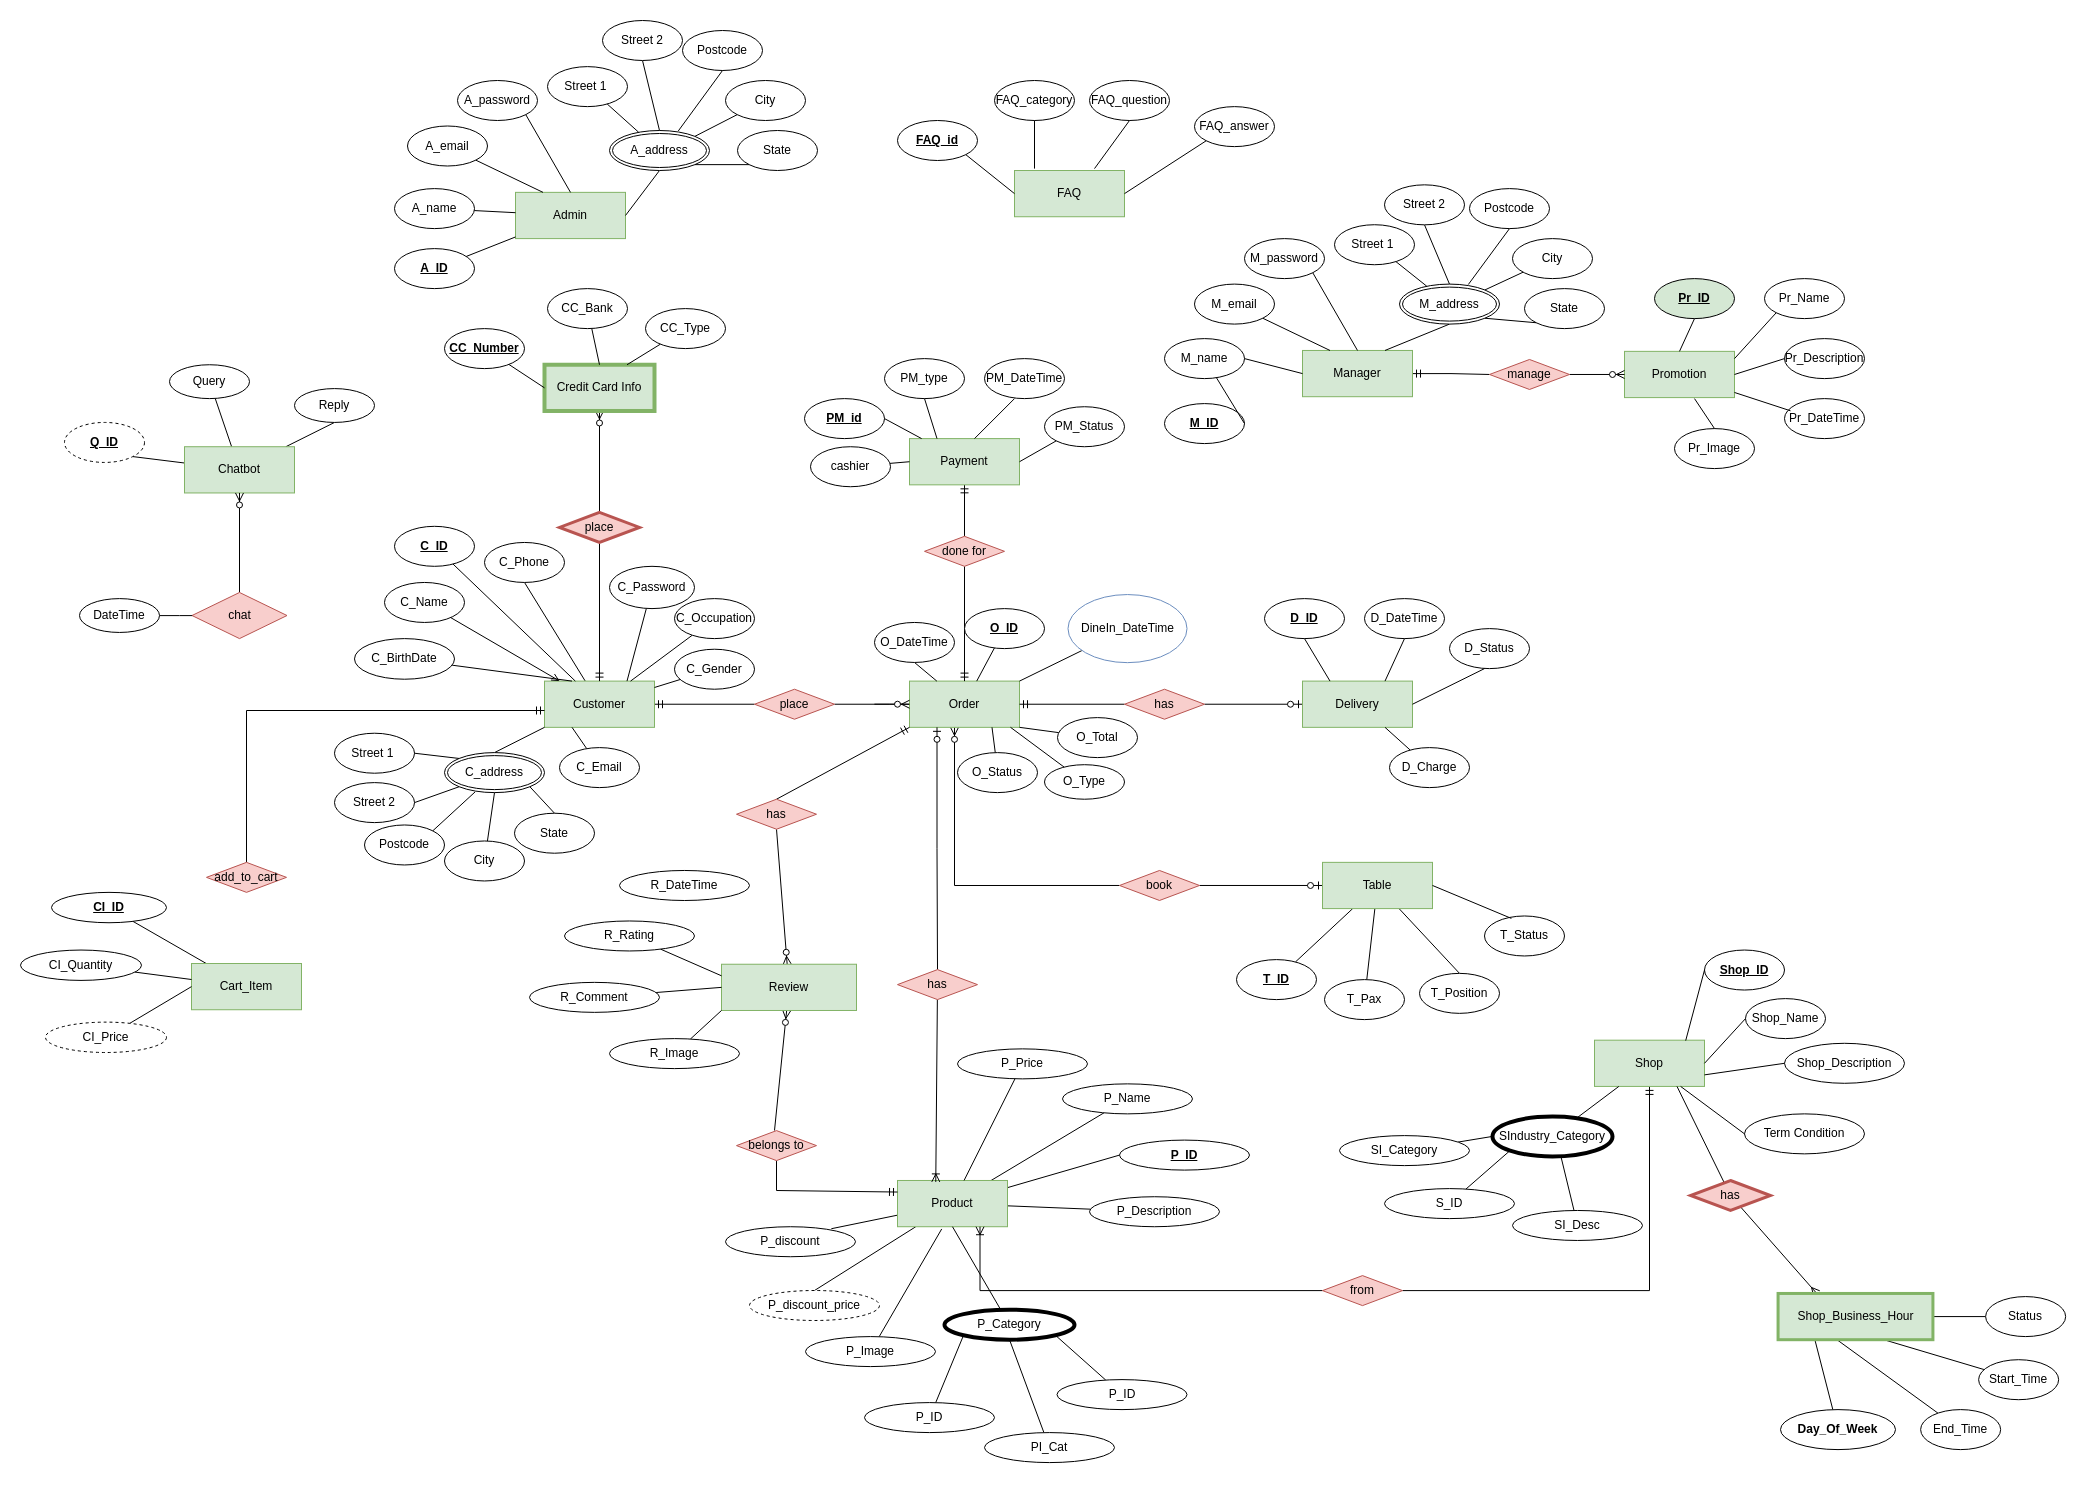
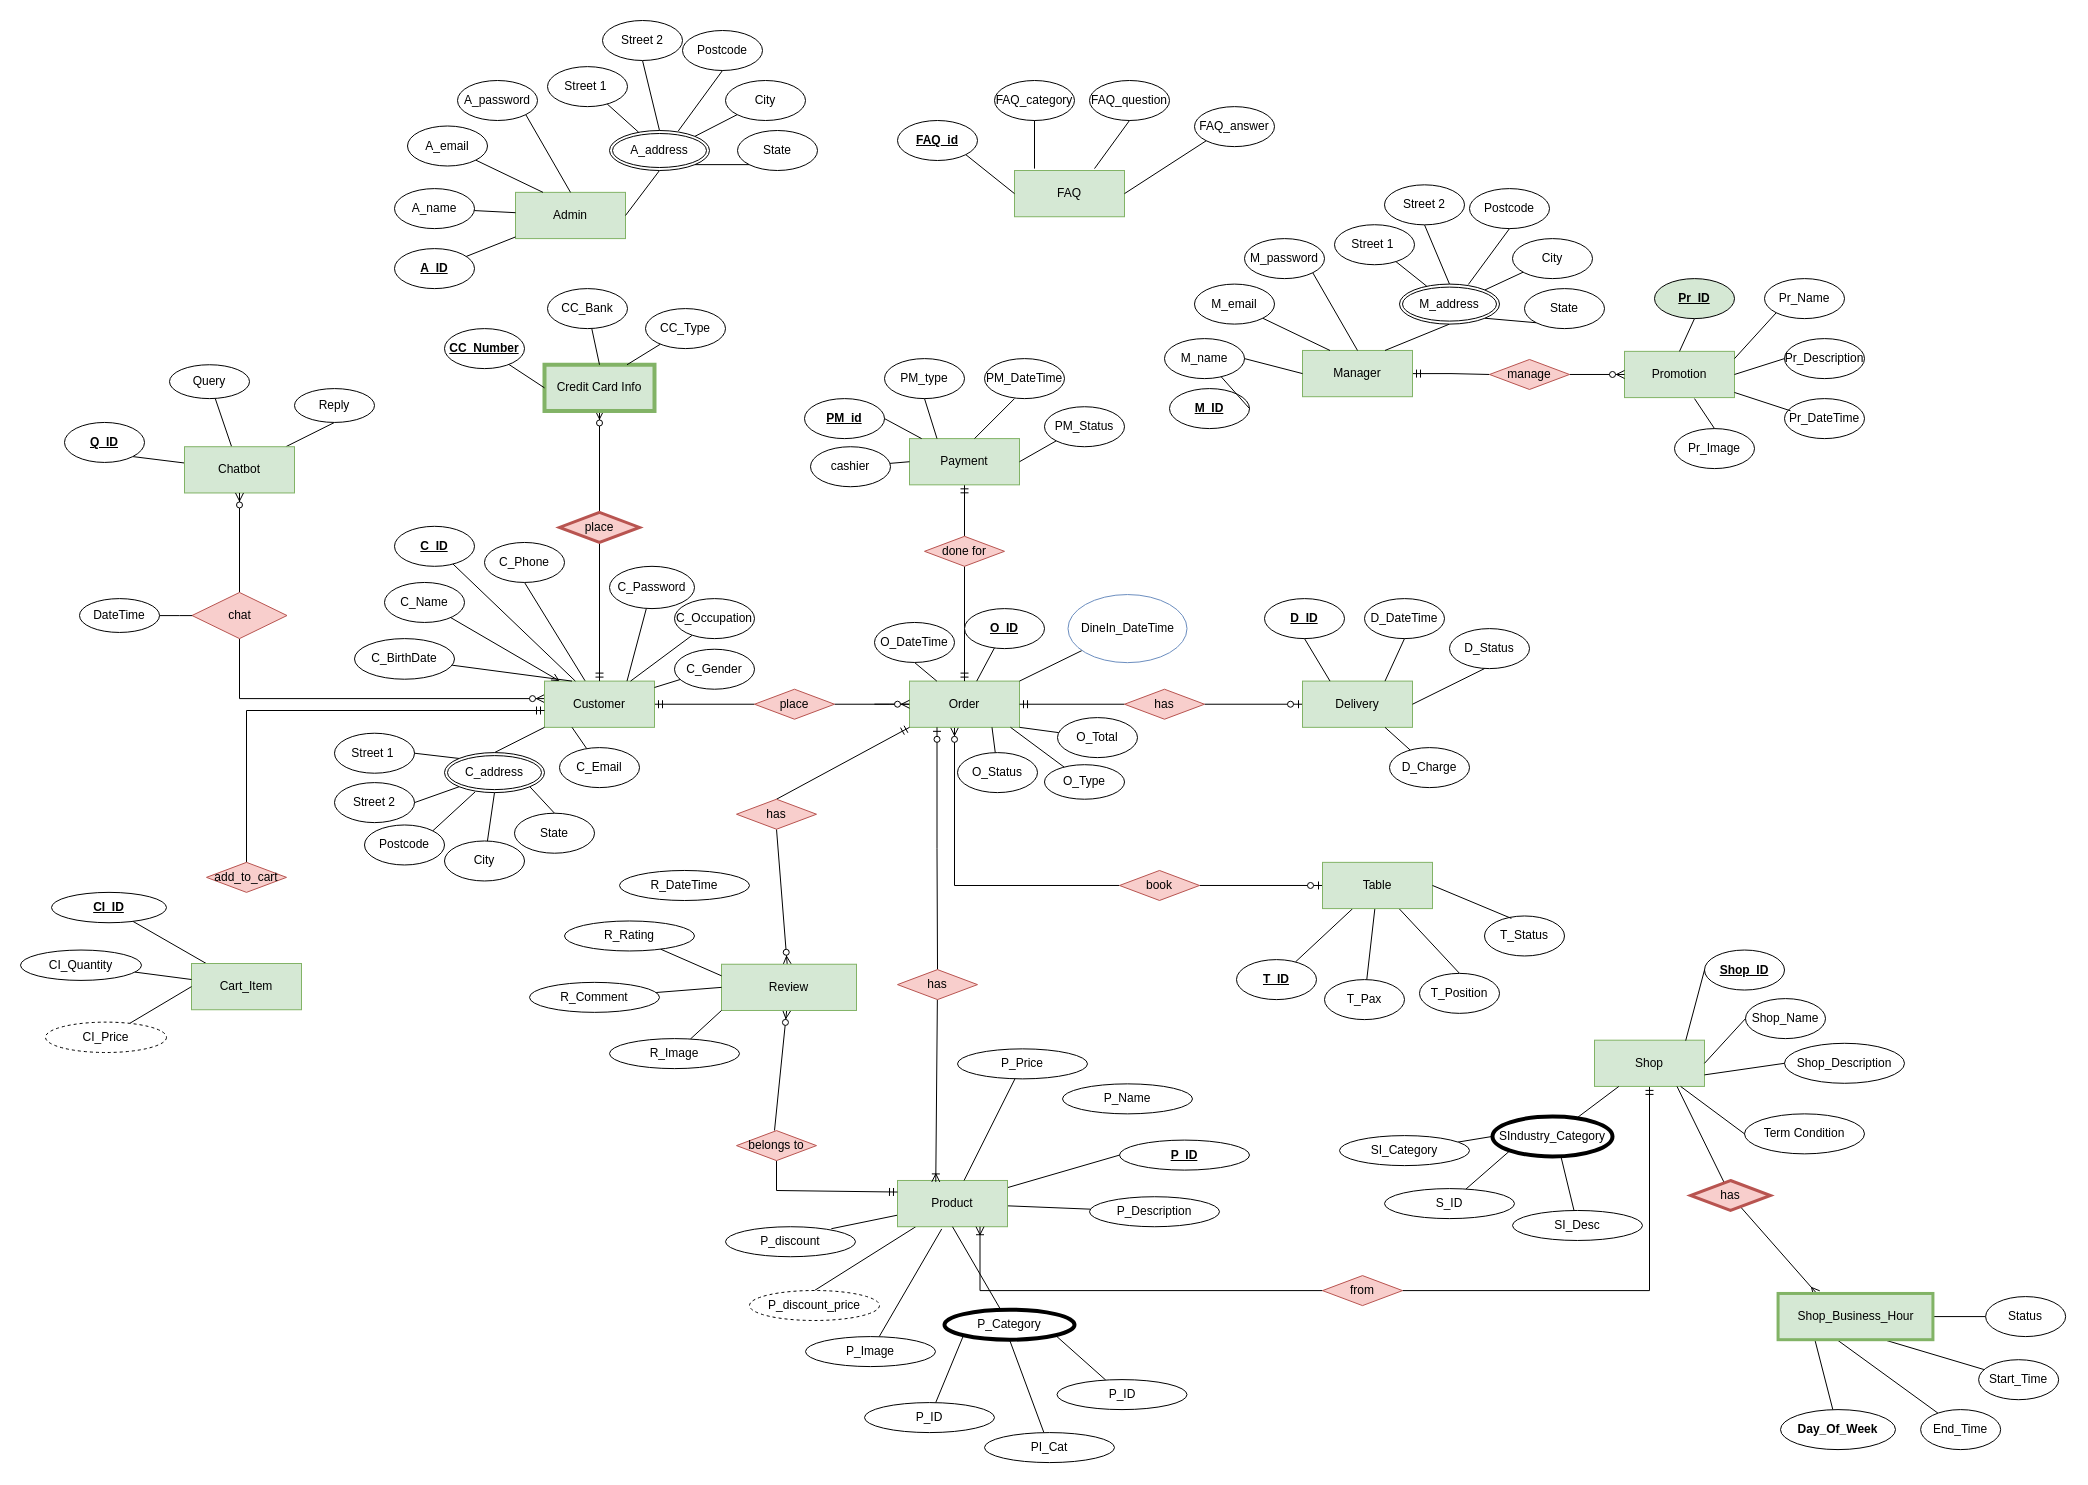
- <mxCell id="84" value="&lt;u&gt;&lt;b&gt;M_ID&lt;/b&gt;&lt;/u&gt;" style="ellipse;whiteSpace=wrap;html=1;" parent="1" vertex="1"><mxGeometry x="1164" y="403.08" width="80" height="40" as="geometry" /></mxCell>
+ <mxCell id="84" value="&lt;u&gt;&lt;b&gt;M_ID&lt;/b&gt;&lt;/u&gt;" style="ellipse;whiteSpace=wrap;html=1;" parent="1" vertex="1"><mxGeometry x="1169" y="388.08" width="80" height="40" as="geometry" /></mxCell>
- <mxCell id="150" value="&lt;u&gt;&lt;b&gt;Q_ID&lt;/b&gt;&lt;/u&gt;" style="ellipse;whiteSpace=wrap;html=1;dashed=1;" parent="1" vertex="1"><mxGeometry x="64" y="421.94" width="80" height="40" as="geometry" /></mxCell>
+ <mxCell id="150" value="&lt;u&gt;&lt;b&gt;Q_ID&lt;/b&gt;&lt;/u&gt;" style="ellipse;whiteSpace=wrap;html=1;" parent="1" vertex="1"><mxGeometry x="64" y="421.94" width="80" height="40" as="geometry" /></mxCell>
+ <mxCell id="6" style="edgeStyle=orthogonalEdgeStyle;rounded=0;orthogonalLoop=1;jettySize=auto;html=1;endArrow=ERzeroToMany;endFill=1;exitX=0.5;exitY=1;exitDx=0;exitDy=0;" parent="1" source="45" target="8" edge="1"><mxGeometry relative="1" as="geometry"><Array as="points"><mxPoint x="239" y="698.1" /></Array></mxGeometry></mxCell>
- <mxCell id="14" style="edgeStyle=none;rounded=0;orthogonalLoop=1;jettySize=auto;html=1;endArrow=none;endFill=0;" parent="1" source="18" target="80" edge="1"><mxGeometry relative="1" as="geometry" /></mxCell>
